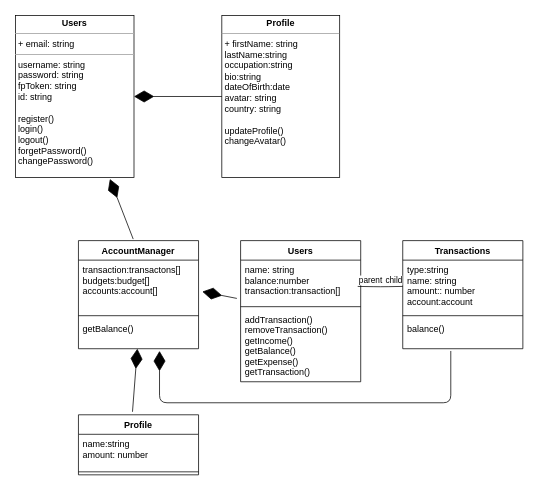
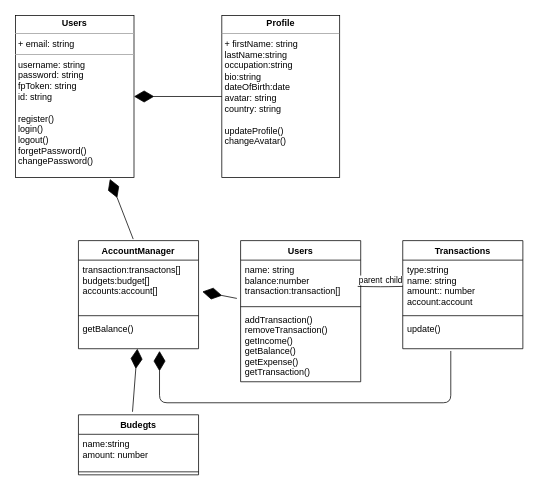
- <mxCell id="15" value="balance()" style="text;strokeColor=none;fillColor=none;align=left;verticalAlign=top;spacingLeft=4;spacingRight=4;overflow=hidden;rotatable=0;points=[[0,0.5],[1,0.5]];portConstraint=eastwest;" vertex="1" parent="12"><mxGeometry y="104" width="160" height="40" as="geometry" /></mxCell>
+ <mxCell id="15" value="update()" style="text;strokeColor=none;fillColor=none;align=left;verticalAlign=top;spacingLeft=4;spacingRight=4;overflow=hidden;rotatable=0;points=[[0,0.5],[1,0.5]];portConstraint=eastwest;" vertex="1" parent="12"><mxGeometry y="104" width="160" height="40" as="geometry" /></mxCell>
- <mxCell id="16" value="Profile" style="swimlane;fontStyle=1;align=center;verticalAlign=top;childLayout=stackLayout;horizontal=1;startSize=26;horizontalStack=0;resizeParent=1;resizeParentMax=0;resizeLast=0;collapsible=1;marginBottom=0;" vertex="1" parent="1"><mxGeometry x="104" y="552" width="160" height="80" as="geometry" /></mxCell>
+ <mxCell id="16" value="Budegts" style="swimlane;fontStyle=1;align=center;verticalAlign=top;childLayout=stackLayout;horizontal=1;startSize=26;horizontalStack=0;resizeParent=1;resizeParentMax=0;resizeLast=0;collapsible=1;marginBottom=0;" vertex="1" parent="1"><mxGeometry x="104" y="552" width="160" height="80" as="geometry" /></mxCell>
